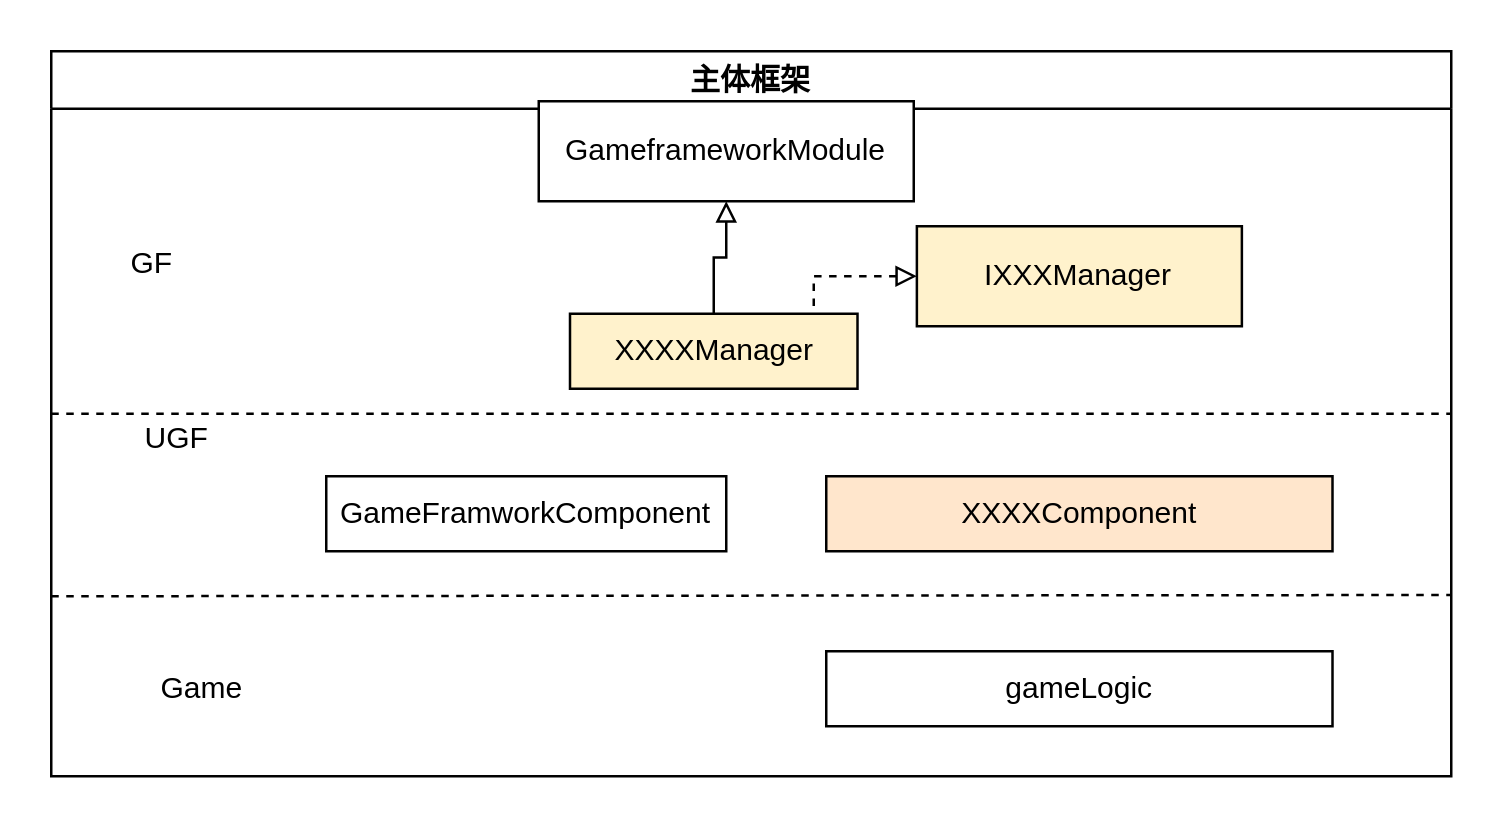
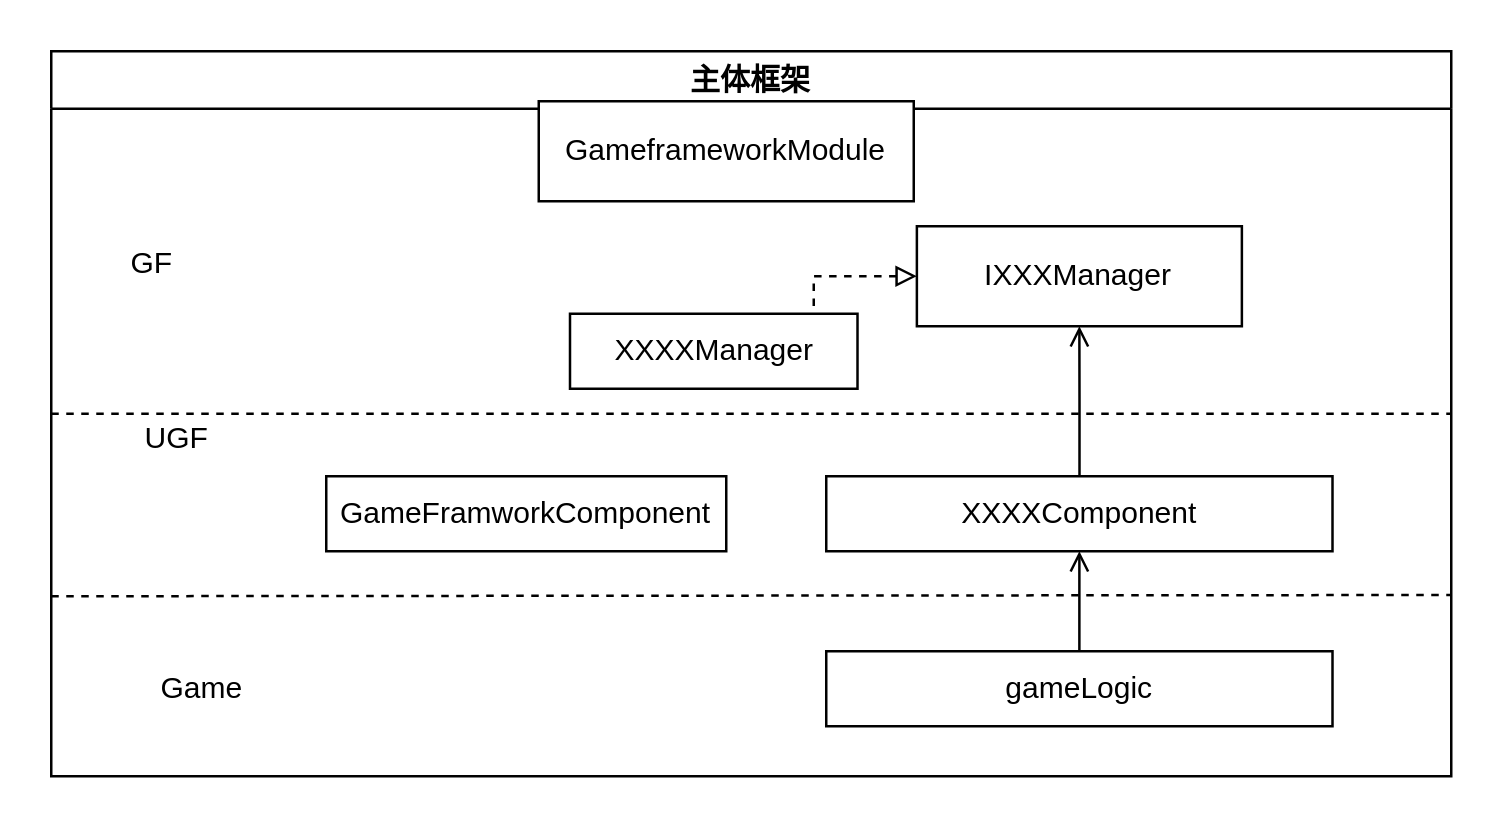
- <mxCell id="5" value="" style="edgeStyle=orthogonalEdgeStyle;rounded=0;orthogonalLoop=1;jettySize=auto;html=1;endArrow=block;endFill=0;" edge="1" parent="2" source="4" target="3"><mxGeometry relative="1" as="geometry" /></mxCell>
- <mxCell id="17" value="IXXXManager" style="rounded=0;whiteSpace=wrap;html=1;fillColor=#fff2cc;" vertex="1" parent="2"><mxGeometry x="346.25" y="70" width="130" height="40" as="geometry" /></mxCell>
+ <mxCell id="17" value="IXXXManager" style="rounded=0;whiteSpace=wrap;html=1;" vertex="1" parent="2"><mxGeometry x="346.25" y="70" width="130" height="40" as="geometry" /></mxCell>
- <mxCell id="4" value="XXXXManager" style="whiteSpace=wrap;html=1;rounded=0;fillColor=#fff2cc;" vertex="1" parent="2"><mxGeometry x="207.5" y="105" width="115" height="30" as="geometry" /></mxCell>
+ <mxCell id="4" value="XXXXManager" style="whiteSpace=wrap;html=1;rounded=0;" vertex="1" parent="2"><mxGeometry x="207.5" y="105" width="115" height="30" as="geometry" /></mxCell>
+ <mxCell id="12" value="" style="edgeStyle=orthogonalEdgeStyle;rounded=0;orthogonalLoop=1;jettySize=auto;html=1;endArrow=open;endFill=0;entryX=0.5;entryY=1;entryDx=0;entryDy=0;" edge="1" parent="2" source="11" target="17"><mxGeometry relative="1" as="geometry" /></mxCell>
- <mxCell id="11" value="XXXXComponent" style="whiteSpace=wrap;html=1;rounded=0;fillColor=#ffe6cc;" vertex="1" parent="2"><mxGeometry x="310" y="170" width="202.5" height="30" as="geometry" /></mxCell>
+ <mxCell id="11" value="XXXXComponent" style="whiteSpace=wrap;html=1;rounded=0;" vertex="1" parent="2"><mxGeometry x="310" y="170" width="202.5" height="30" as="geometry" /></mxCell>
+ <mxCell id="13" value="" style="edgeStyle=orthogonalEdgeStyle;rounded=0;orthogonalLoop=1;jettySize=auto;html=1;startArrow=open;startFill=0;endArrow=none;endFill=0;" edge="1" parent="2" source="11" target="6"><mxGeometry relative="1" as="geometry" /></mxCell>
